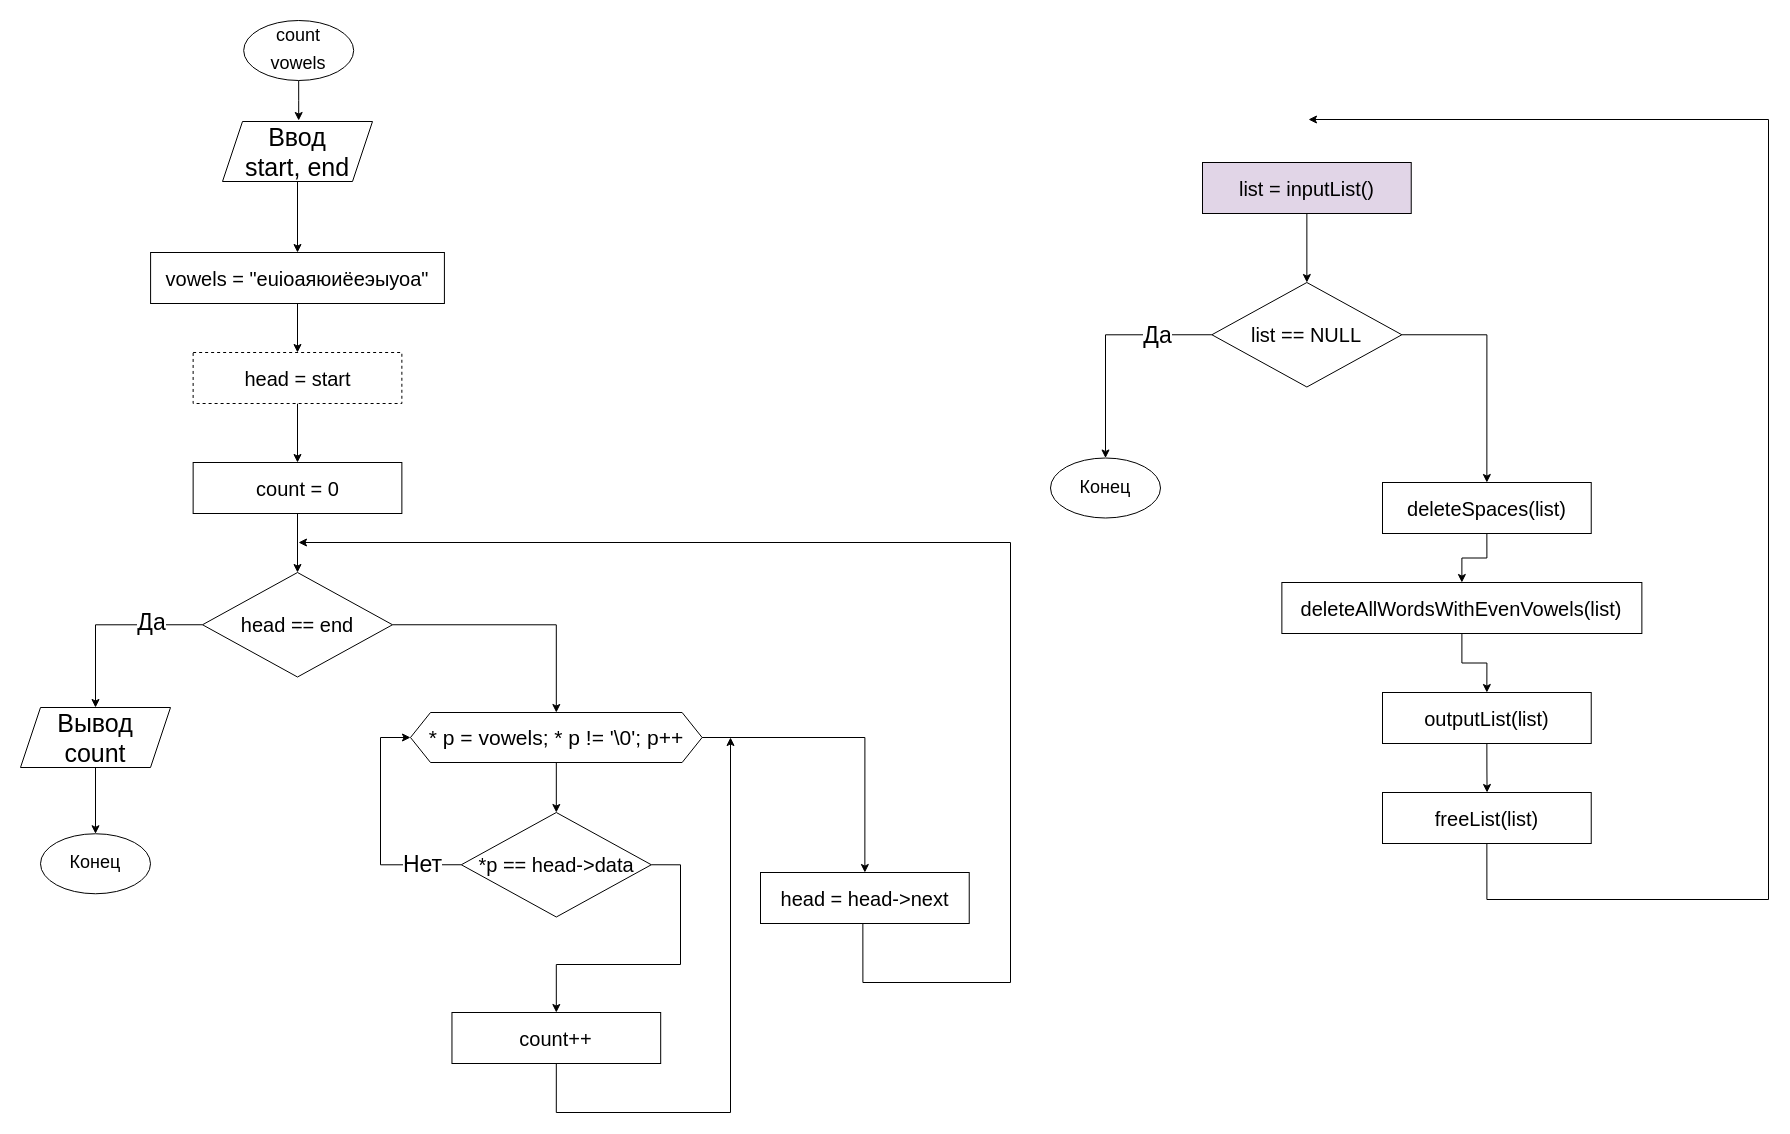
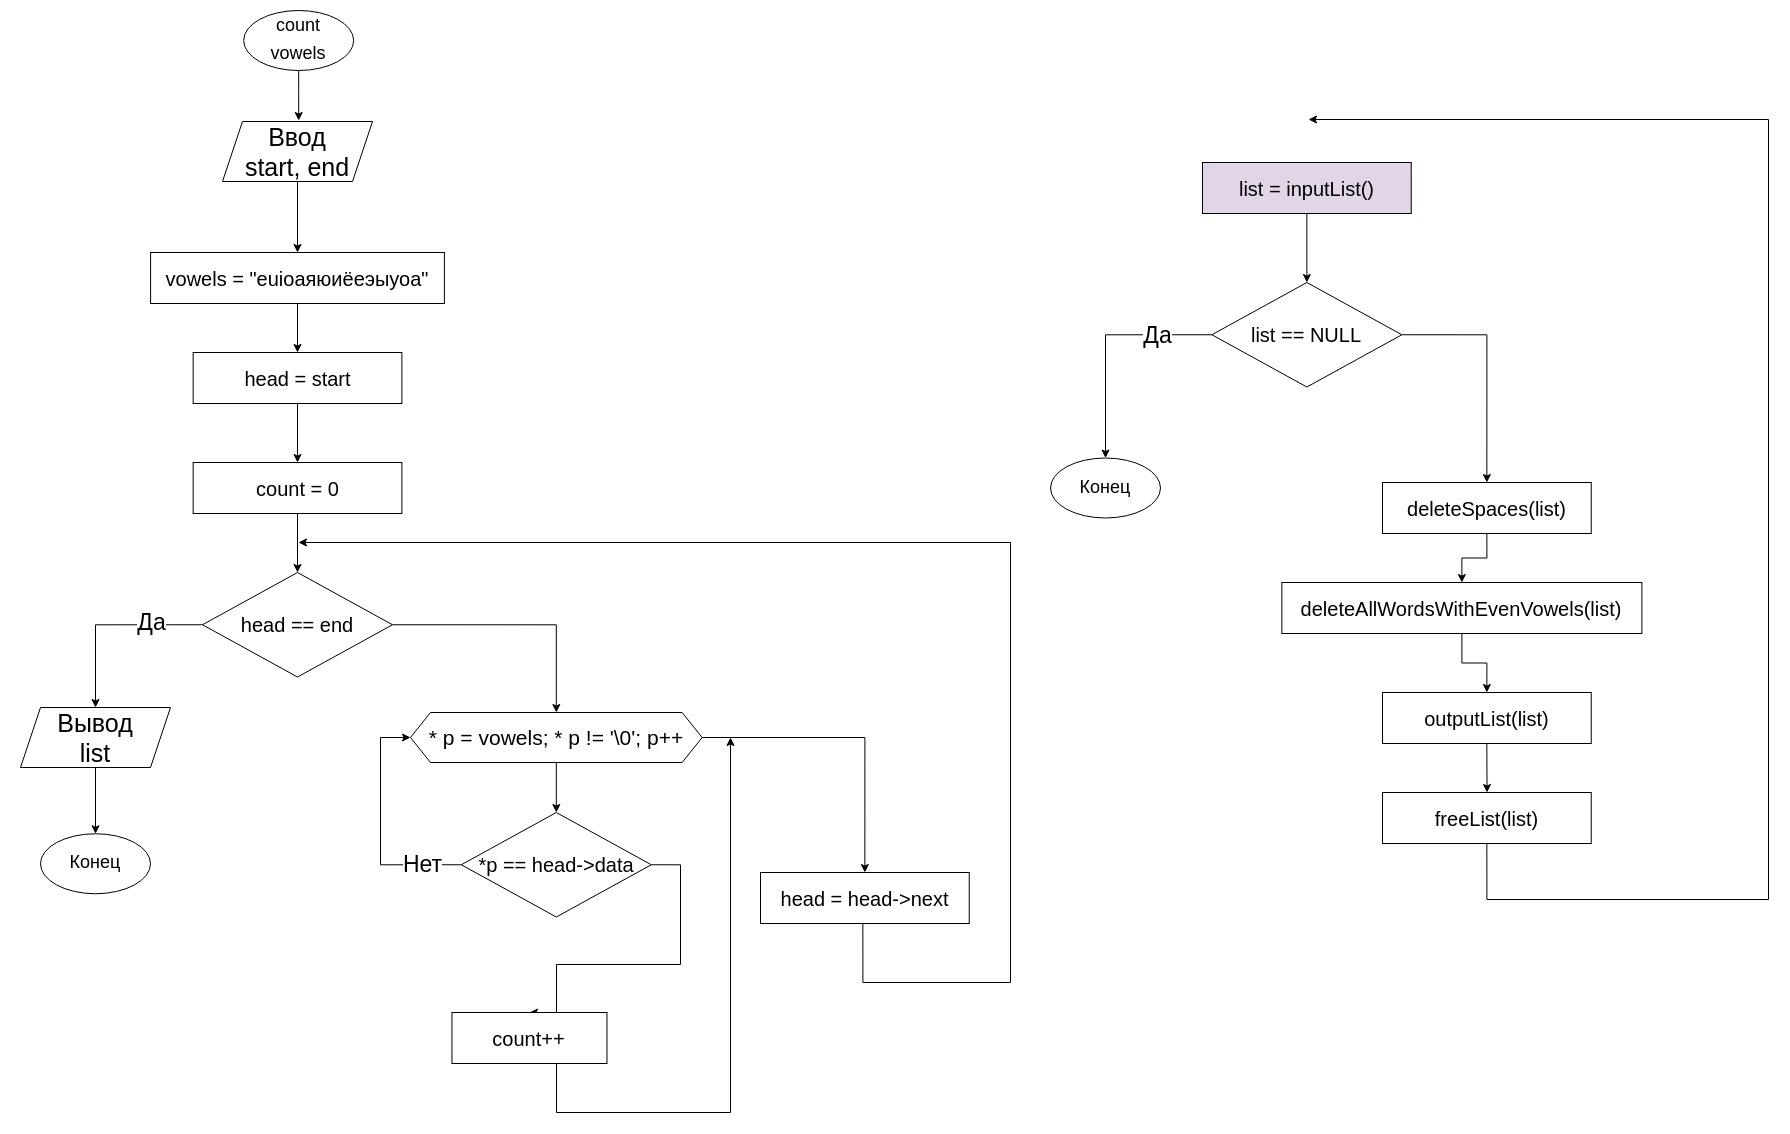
- <mxCell id="3" value="&lt;p style=&quot;line-height: 110%;&quot;&gt;&lt;span style=&quot;font-size: 18px;&quot;&gt;count&lt;/span&gt;&lt;/p&gt;&lt;p style=&quot;line-height: 110%;&quot;&gt;&lt;span style=&quot;font-size: 18px;&quot;&gt;vowels&lt;/span&gt;&lt;/p&gt;" style="ellipse;whiteSpace=wrap;html=1;" parent="1" vertex="1"><mxGeometry x="243.18" y="20" width="110" height="60" as="geometry" /></mxCell>
+ <mxCell id="3" value="&lt;p style=&quot;line-height: 110%;&quot;&gt;&lt;span style=&quot;font-size: 18px;&quot;&gt;count&lt;/span&gt;&lt;/p&gt;&lt;p style=&quot;line-height: 110%;&quot;&gt;&lt;span style=&quot;font-size: 18px;&quot;&gt;vowels&lt;/span&gt;&lt;/p&gt;" style="ellipse;whiteSpace=wrap;html=1;" parent="1" vertex="1"><mxGeometry x="243.18" y="10" width="110" height="60" as="geometry" /></mxCell>
- <mxCell id="9" value="head = start" style="rounded=0;whiteSpace=wrap;html=1;fontSize=20;dashed=1;" parent="1" vertex="1"><mxGeometry x="192.64" y="352" width="208.73" height="51" as="geometry" /></mxCell>
+ <mxCell id="9" value="head = start" style="rounded=0;whiteSpace=wrap;html=1;fontSize=20;" parent="1" vertex="1"><mxGeometry x="192.64" y="352" width="208.73" height="51" as="geometry" /></mxCell>
- <mxCell id="16" value="&lt;span style=&quot;font-size: 25px;&quot;&gt;Вывод&lt;br&gt;count&lt;br&gt;&lt;/span&gt;" style="shape=parallelogram;perimeter=parallelogramPerimeter;whiteSpace=wrap;html=1;fixedSize=1;" parent="1" vertex="1"><mxGeometry x="20" y="707" width="150" height="60" as="geometry" /></mxCell>
+ <mxCell id="16" value="&lt;span style=&quot;font-size: 25px;&quot;&gt;Вывод&lt;br&gt;list&lt;br&gt;&lt;/span&gt;" style="shape=parallelogram;perimeter=parallelogramPerimeter;whiteSpace=wrap;html=1;fixedSize=1;" parent="1" vertex="1"><mxGeometry x="20" y="707" width="150" height="60" as="geometry" /></mxCell>
- <mxCell id="26" value="count++" style="rounded=0;whiteSpace=wrap;html=1;fontSize=20;" parent="1" vertex="1"><mxGeometry x="451.46" y="1012" width="208.73" height="51" as="geometry" /></mxCell>
+ <mxCell id="26" value="count++" style="rounded=0;whiteSpace=wrap;html=1;fontSize=20;" parent="1" vertex="1"><mxGeometry x="451.46" y="1012" width="155" height="51" as="geometry" /></mxCell>
